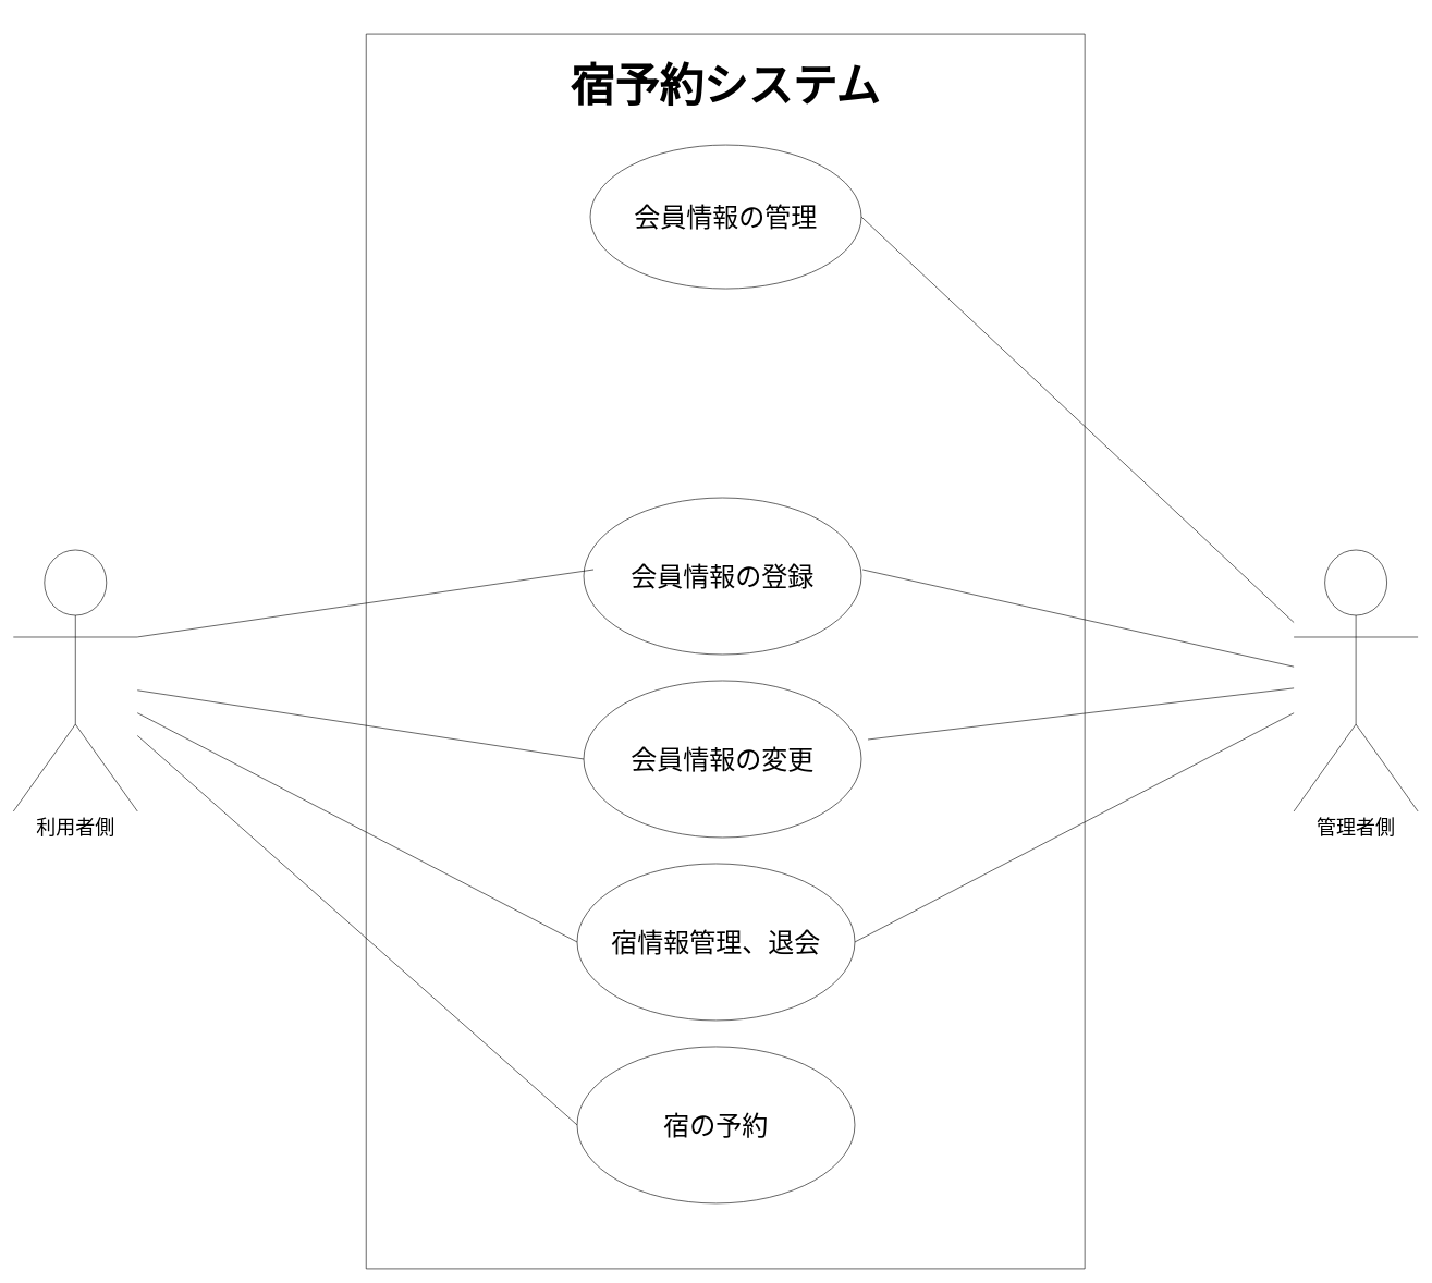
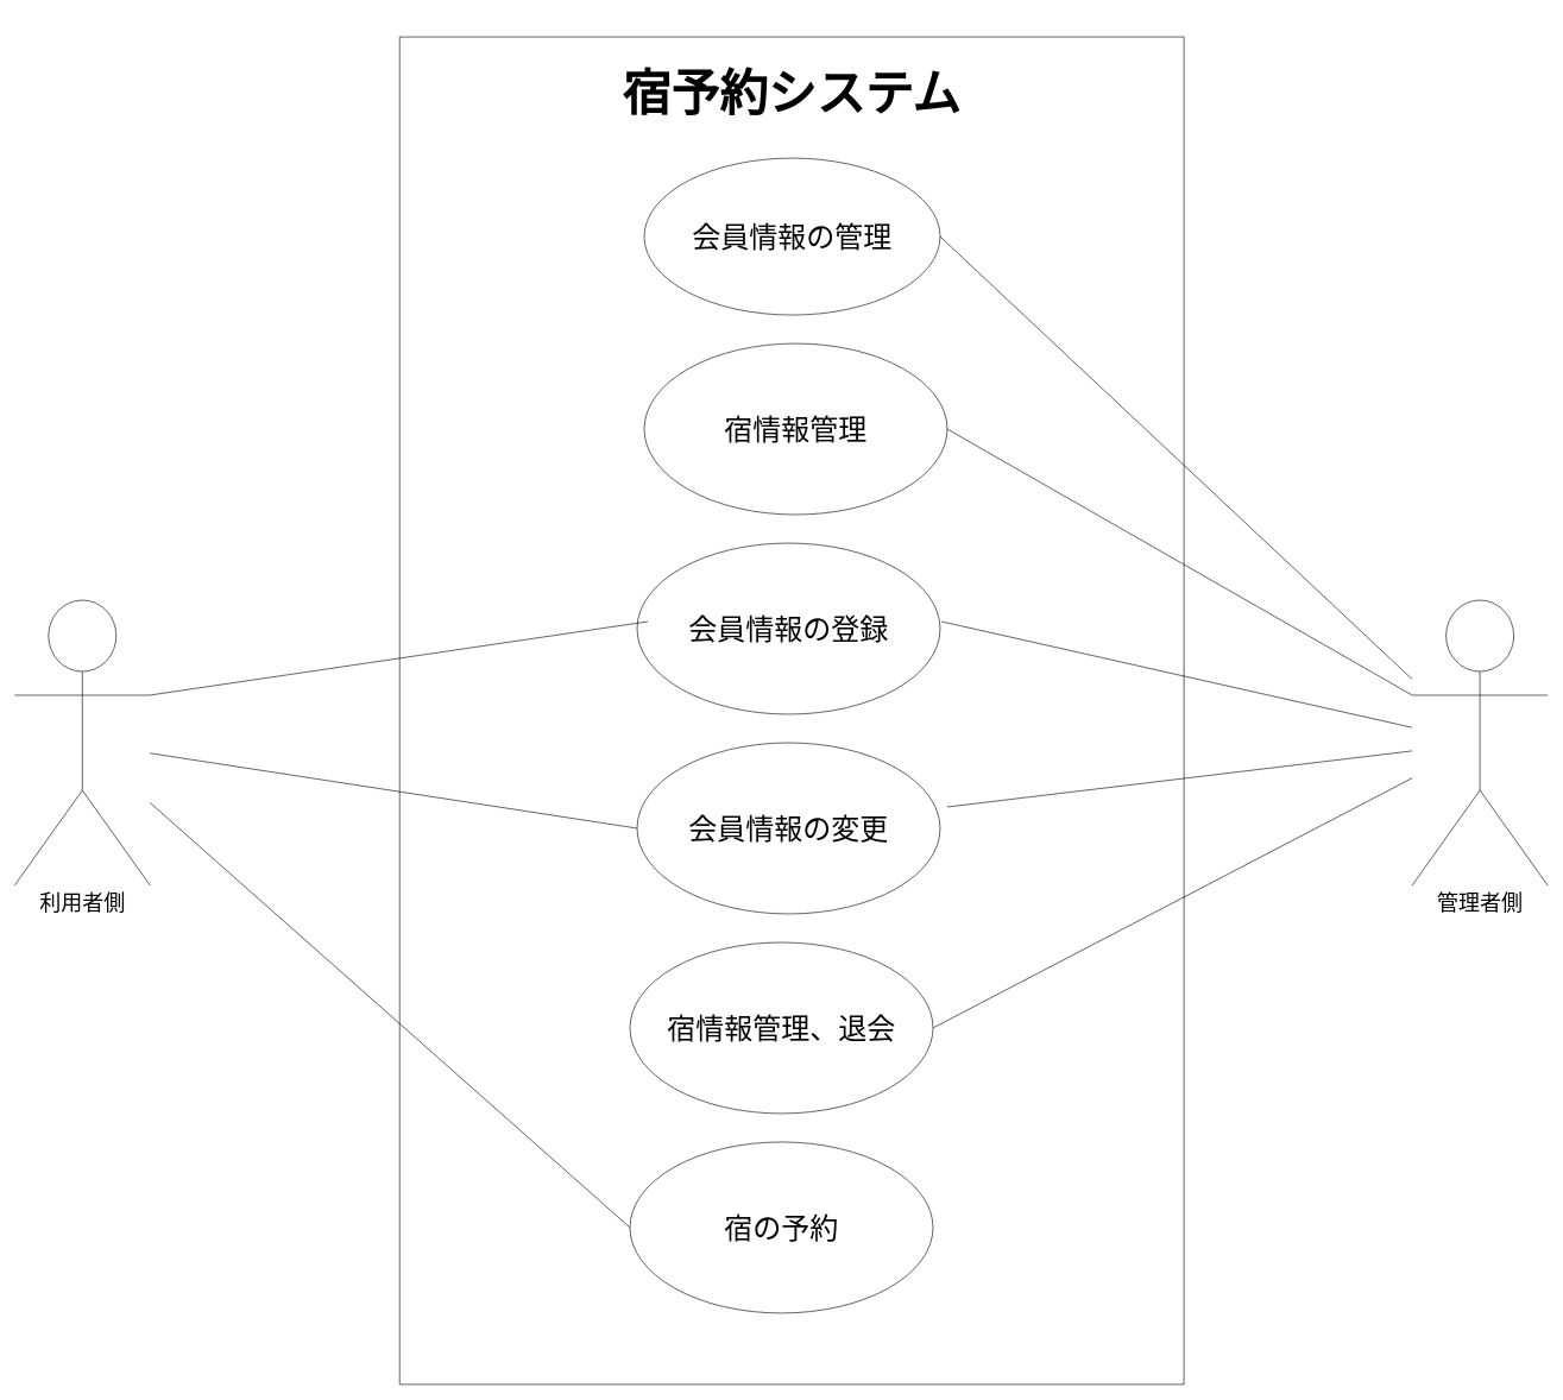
+ <mxCell id="7" value="&lt;span style=&quot;font-size: 40px;&quot;&gt;宿情報管理&lt;/span&gt;" style="ellipse;whiteSpace=wrap;html=1;fontSize=30;" parent="4" vertex="1"><mxGeometry x="343" y="430" width="425" height="240" as="geometry" /></mxCell>
+ <mxCell id="16" value="" style="endArrow=none;html=1;rounded=0;fontSize=40;exitX=1;exitY=0.5;exitDx=0;exitDy=0;entryX=0;entryY=0.333;entryDx=0;entryDy=0;entryPerimeter=0;" parent="1" source="7" target="3" edge="1"><mxGeometry width="50" height="50" relative="1" as="geometry"><mxPoint x="1850" y="460" as="sourcePoint" /><mxPoint x="1960" y="760" as="targetPoint" /></mxGeometry></mxCell>
- <mxCell id="12" value="" style="endArrow=none;html=1;rounded=0;fontSize=68;entryX=0;entryY=0.5;entryDx=0;entryDy=0;" parent="1" source="2" target="10" edge="1"><mxGeometry width="50" height="50" relative="1" as="geometry"><mxPoint x="1140" y="840" as="sourcePoint" /><mxPoint x="340" y="700" as="targetPoint" /></mxGeometry></mxCell>
